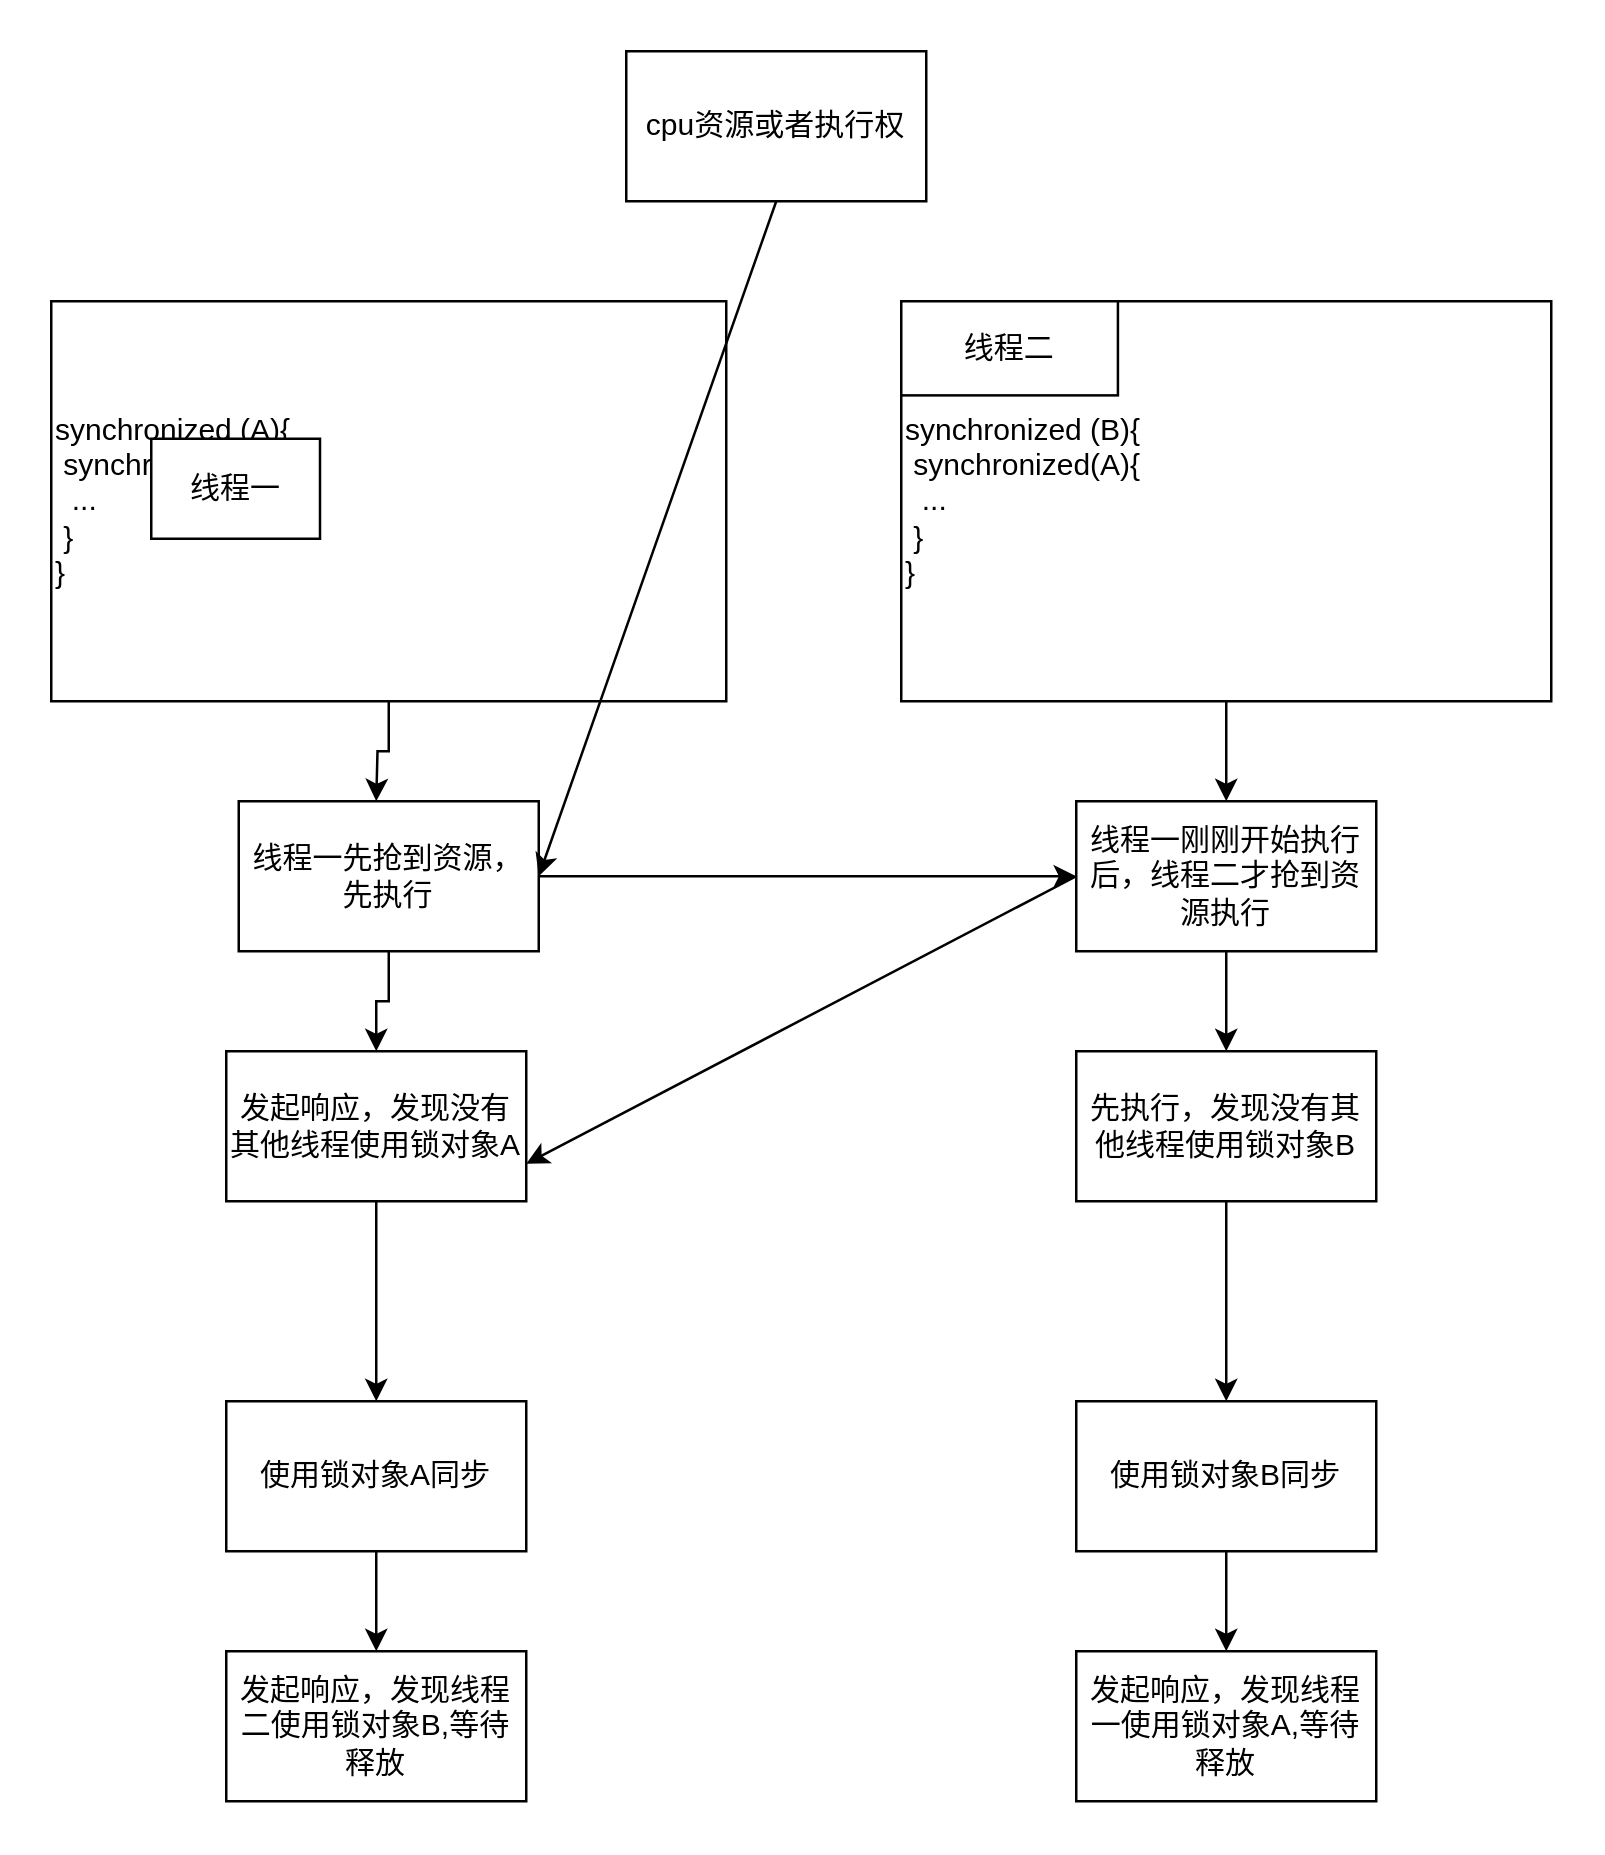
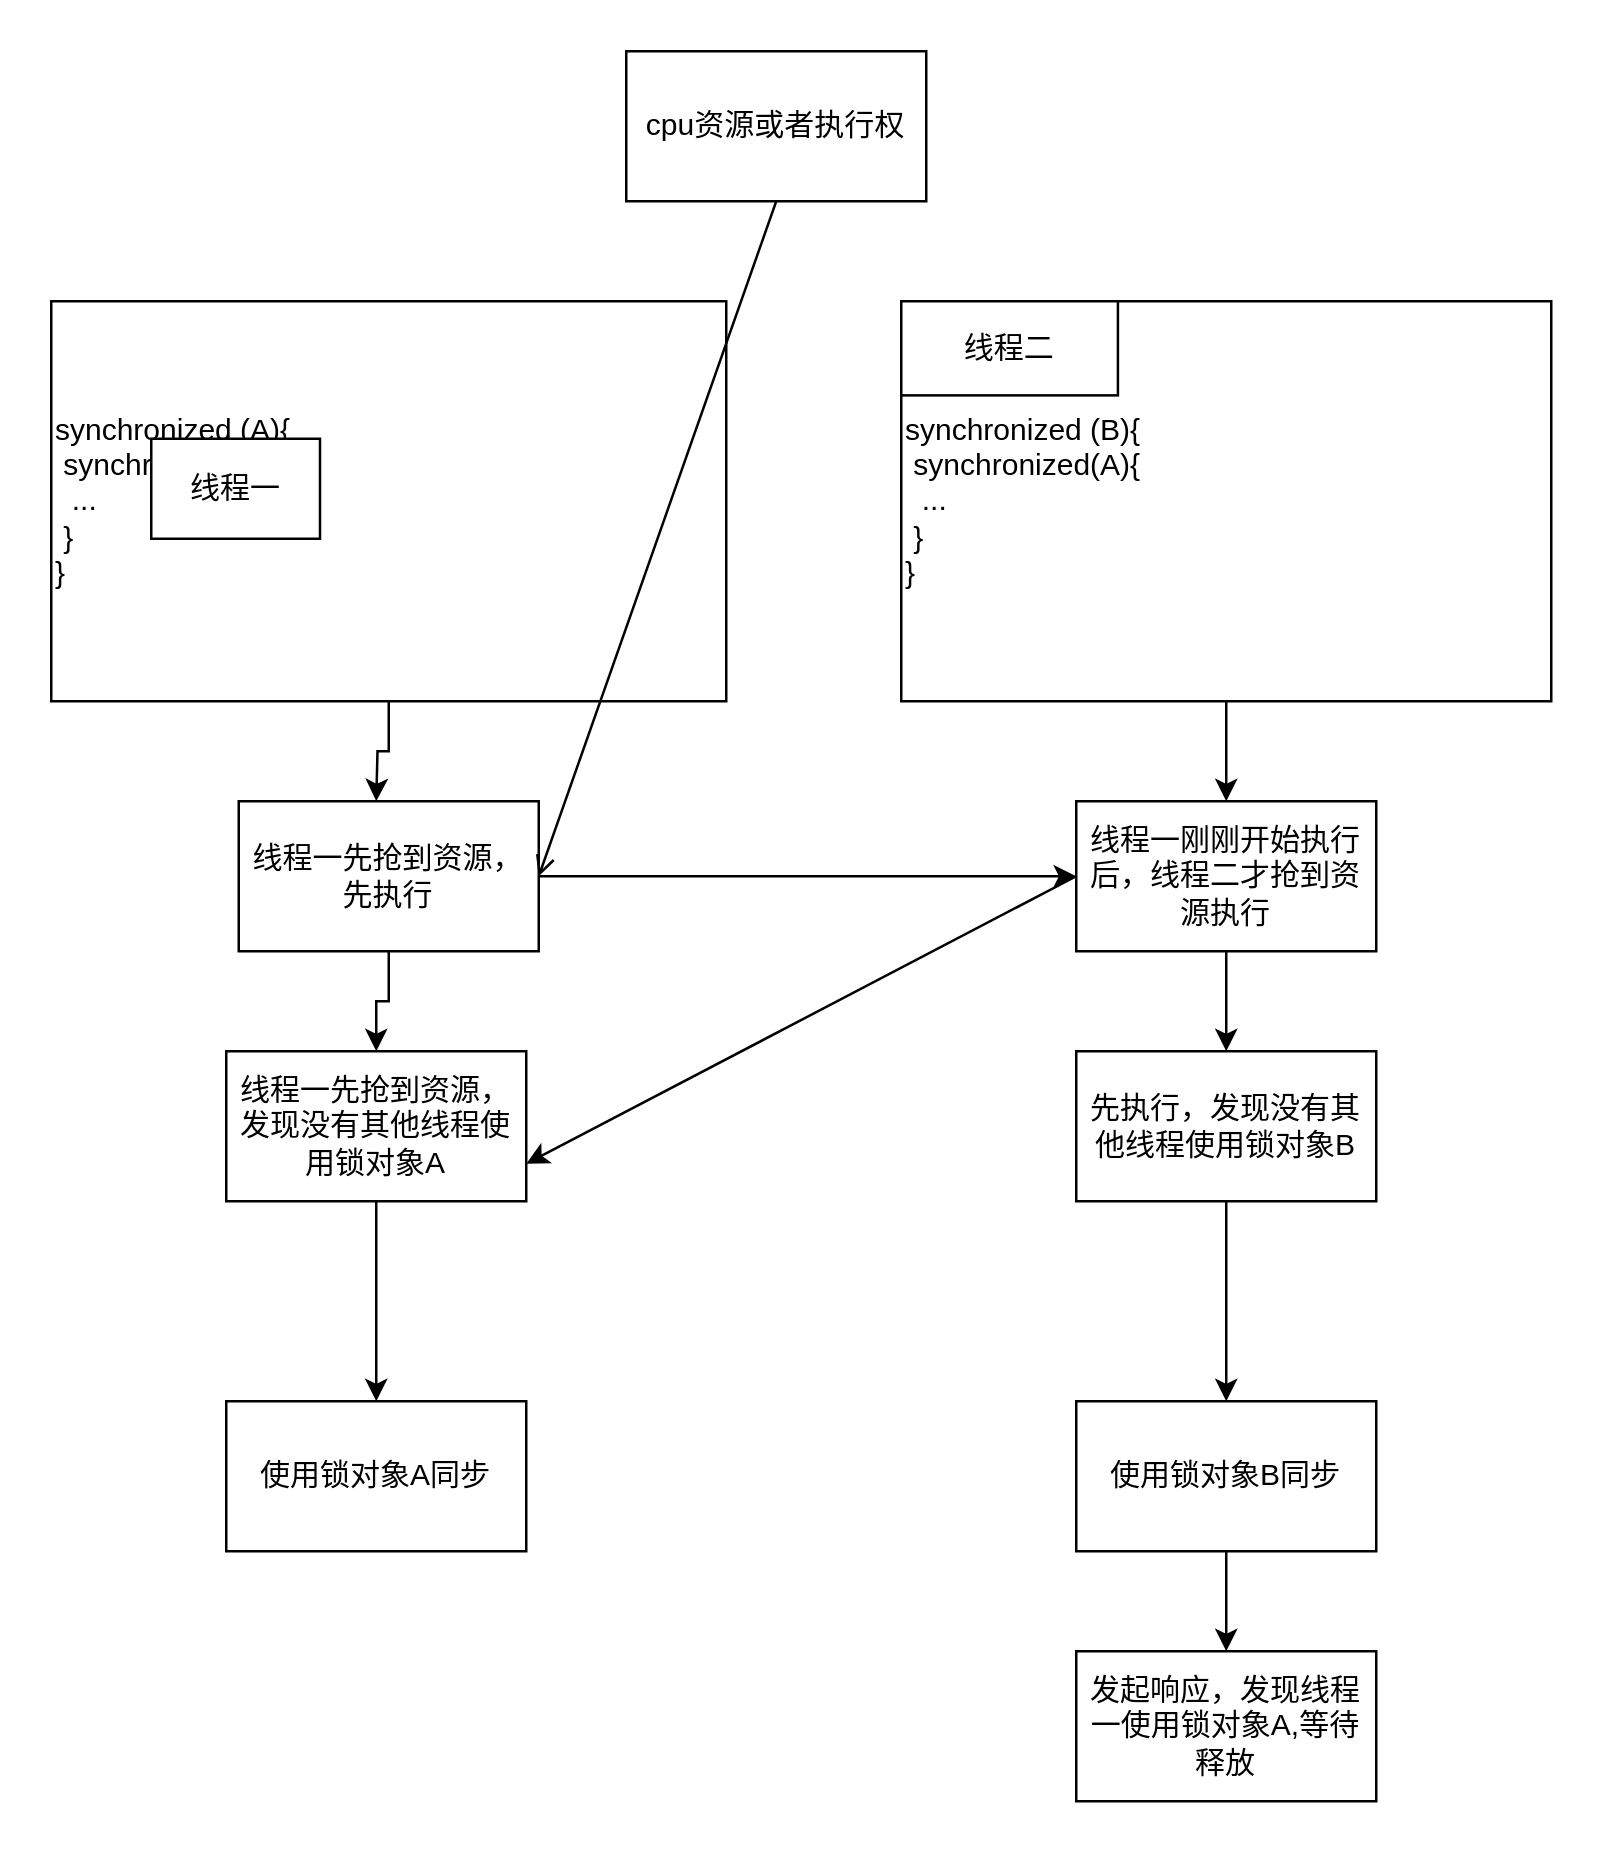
- <mxCell id="20" value="" style="endArrow=classic;html=1;rounded=0;exitX=0.5;exitY=1;exitDx=0;exitDy=0;entryX=1;entryY=0.5;entryDx=0;entryDy=0;" edge="1" parent="1" source="19" target="11"><mxGeometry width="50" height="50" relative="1" as="geometry"><mxPoint x="330" y="320" as="sourcePoint" /><mxPoint x="330" y="320" as="targetPoint" /></mxGeometry></mxCell>
+ <mxCell id="20" value="" style="endArrow=open;html=1;rounded=0;exitX=0.5;exitY=1;exitDx=0;exitDy=0;entryX=1;entryY=0.5;entryDx=0;entryDy=0;" edge="1" parent="1" source="19" target="11"><mxGeometry width="50" height="50" relative="1" as="geometry"><mxPoint x="330" y="320" as="sourcePoint" /><mxPoint x="330" y="320" as="targetPoint" /></mxGeometry></mxCell>
- <mxCell id="16" value="&lt;span&gt;发起响应，发现没有其他线程使用锁对象A&lt;/span&gt;" style="whiteSpace=wrap;html=1;rounded=0;" vertex="1" parent="1"><mxGeometry x="90" y="420" width="120" height="60" as="geometry" /></mxCell>
+ <mxCell id="16" value="&lt;span&gt;线程一先抢到资源，发现没有其他线程使用锁对象A&lt;/span&gt;" style="whiteSpace=wrap;html=1;rounded=0;" vertex="1" parent="1"><mxGeometry x="90" y="420" width="120" height="60" as="geometry" /></mxCell>
- <mxCell id="17" value="" style="edgeStyle=orthogonalEdgeStyle;rounded=0;orthogonalLoop=1;jettySize=auto;html=1;" edge="1" parent="1" source="18" target="27"><mxGeometry relative="1" as="geometry" /></mxCell>
- <mxCell id="27" value="发起响应，发现线程二使用锁对象B,等待释放" style="whiteSpace=wrap;html=1;rounded=0;" vertex="1" parent="1"><mxGeometry x="90" y="660" width="120" height="60" as="geometry" /></mxCell>
